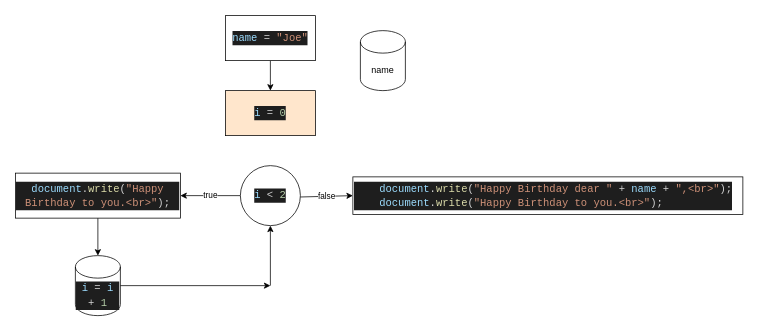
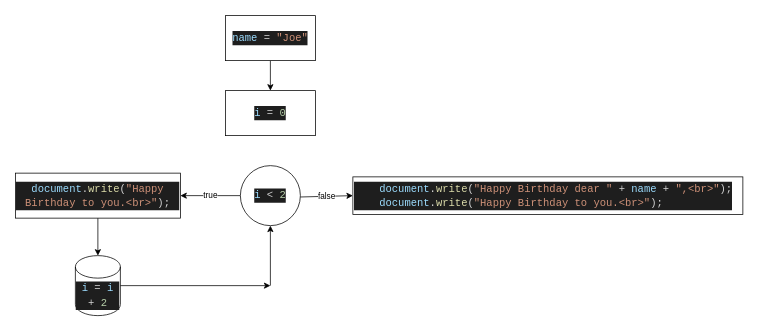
- <mxCell id="4" value="name" style="shape=cylinder3;whiteSpace=wrap;html=1;boundedLbl=1;backgroundOutline=1;size=15;" vertex="1" parent="1"><mxGeometry x="480" y="40" width="60" height="80" as="geometry" /></mxCell>
- <mxCell id="5" value="&lt;div style=&quot;color: rgb(212 , 212 , 212) ; background-color: rgb(30 , 30 , 30) ; font-family: &amp;#34;fira code&amp;#34; , &amp;#34;consolas&amp;#34; , &amp;#34;courier new&amp;#34; , monospace , &amp;#34;consolas&amp;#34; , &amp;#34;courier new&amp;#34; , monospace ; font-size: 14px ; line-height: 19px&quot;&gt;&lt;div style=&quot;font-family: &amp;#34;fira code&amp;#34; , &amp;#34;consolas&amp;#34; , &amp;#34;courier new&amp;#34; , monospace , &amp;#34;consolas&amp;#34; , &amp;#34;courier new&amp;#34; , monospace ; line-height: 19px&quot;&gt;&lt;span style=&quot;color: #9cdcfe&quot;&gt;i&lt;/span&gt; = &lt;span style=&quot;color: #b5cea8&quot;&gt;0&lt;/span&gt;&lt;/div&gt;&lt;/div&gt;" style="rounded=0;whiteSpace=wrap;html=1;fillColor=#ffe6cc;" vertex="1" parent="1"><mxGeometry x="300" y="120" width="120" height="60" as="geometry" /></mxCell>
+ <mxCell id="5" value="&lt;div style=&quot;color: rgb(212 , 212 , 212) ; background-color: rgb(30 , 30 , 30) ; font-family: &amp;#34;fira code&amp;#34; , &amp;#34;consolas&amp;#34; , &amp;#34;courier new&amp;#34; , monospace , &amp;#34;consolas&amp;#34; , &amp;#34;courier new&amp;#34; , monospace ; font-size: 14px ; line-height: 19px&quot;&gt;&lt;div style=&quot;font-family: &amp;#34;fira code&amp;#34; , &amp;#34;consolas&amp;#34; , &amp;#34;courier new&amp;#34; , monospace , &amp;#34;consolas&amp;#34; , &amp;#34;courier new&amp;#34; , monospace ; line-height: 19px&quot;&gt;&lt;span style=&quot;color: #9cdcfe&quot;&gt;i&lt;/span&gt; = &lt;span style=&quot;color: #b5cea8&quot;&gt;0&lt;/span&gt;&lt;/div&gt;&lt;/div&gt;" style="rounded=0;whiteSpace=wrap;html=1;" vertex="1" parent="1"><mxGeometry x="300" y="120" width="120" height="60" as="geometry" /></mxCell>
- <mxCell id="11" value="&lt;div style=&quot;color: rgb(212 , 212 , 212) ; background-color: rgb(30 , 30 , 30) ; font-family: &amp;#34;fira code&amp;#34; , &amp;#34;consolas&amp;#34; , &amp;#34;courier new&amp;#34; , monospace , &amp;#34;consolas&amp;#34; , &amp;#34;courier new&amp;#34; , monospace ; font-size: 14px ; line-height: 19px&quot;&gt;&lt;span style=&quot;color: #9cdcfe&quot;&gt;i&lt;/span&gt; = &lt;span style=&quot;color: #9cdcfe&quot;&gt;i&lt;/span&gt; + &lt;span style=&quot;color: #b5cea8&quot;&gt;1&lt;/span&gt;&lt;/div&gt;" style="shape=cylinder3;whiteSpace=wrap;html=1;boundedLbl=1;backgroundOutline=1;size=15;" vertex="1" parent="1"><mxGeometry x="100" y="340" width="60" height="80" as="geometry" /></mxCell>
+ <mxCell id="11" value="&lt;div style=&quot;color: rgb(212 , 212 , 212) ; background-color: rgb(30 , 30 , 30) ; font-family: &amp;#34;fira code&amp;#34; , &amp;#34;consolas&amp;#34; , &amp;#34;courier new&amp;#34; , monospace , &amp;#34;consolas&amp;#34; , &amp;#34;courier new&amp;#34; , monospace ; font-size: 14px ; line-height: 19px&quot;&gt;&lt;span style=&quot;color: #9cdcfe&quot;&gt;i&lt;/span&gt; = &lt;span style=&quot;color: #9cdcfe&quot;&gt;i&lt;/span&gt; + &lt;span style=&quot;color: #b5cea8&quot;&gt;2&lt;/span&gt;&lt;/div&gt;" style="shape=cylinder3;whiteSpace=wrap;html=1;boundedLbl=1;backgroundOutline=1;size=15;" vertex="1" parent="1"><mxGeometry x="100" y="340" width="60" height="80" as="geometry" /></mxCell>
